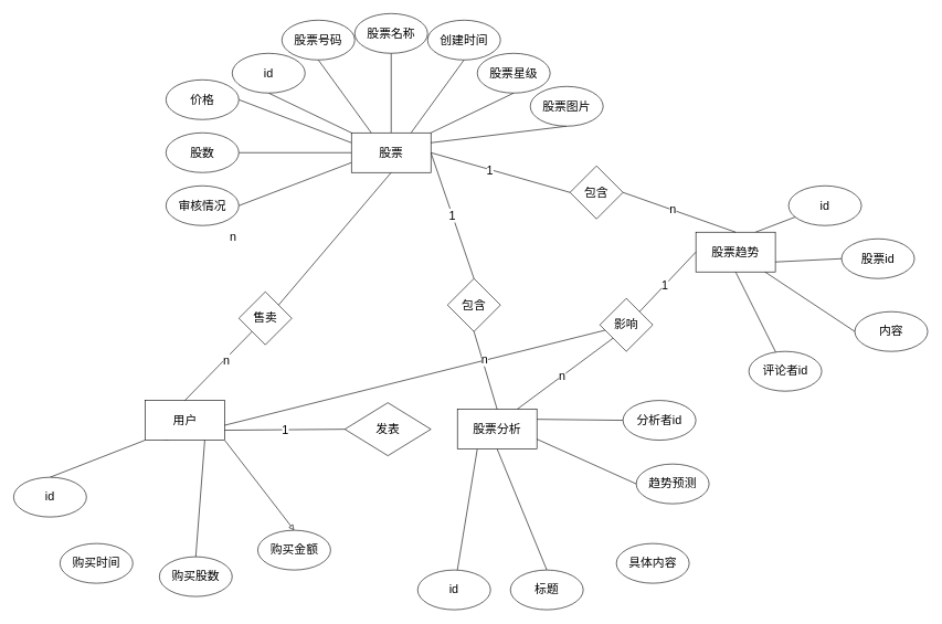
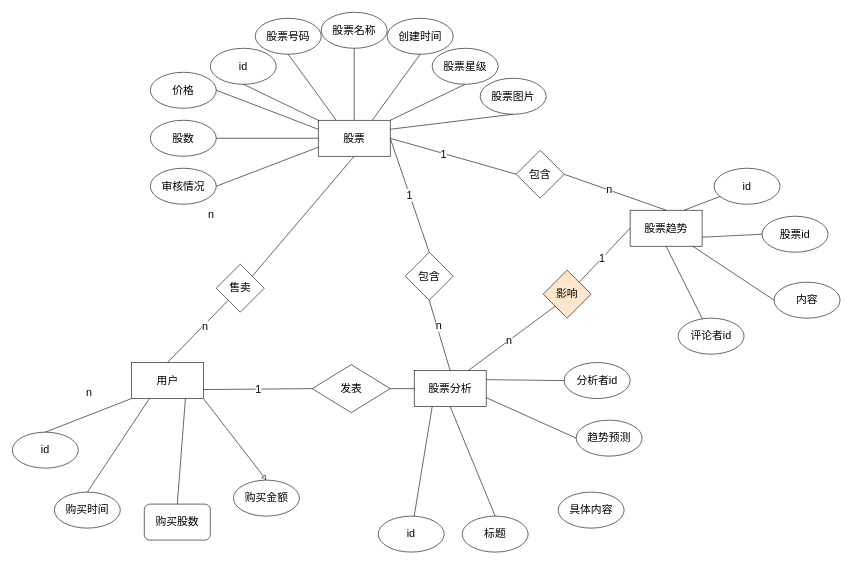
- <mxCell id="71" value="影响" style="rhombus;whiteSpace=wrap;html=1;fontSize=18;" vertex="1" parent="1"><mxGeometry x="905" y="450" width="80" height="80" as="geometry" /></mxCell>
+ <mxCell id="71" value="影响" style="rhombus;whiteSpace=wrap;html=1;fontSize=18;fillColor=#ffe6cc;" vertex="1" parent="1"><mxGeometry x="905" y="450" width="80" height="80" as="geometry" /></mxCell>
- <mxCell id="15" style="rounded=0;orthogonalLoop=1;jettySize=auto;html=1;exitX=0.25;exitY=1;exitDx=0;exitDy=0;endArrow=none;endFill=0;fontSize=18;" edge="1" parent="1" source="17" target="71"><mxGeometry relative="1" as="geometry" /></mxCell>
+ <mxCell id="15" style="rounded=0;orthogonalLoop=1;jettySize=auto;html=1;exitX=0.25;exitY=1;exitDx=0;exitDy=0;entryX=0.5;entryY=0;entryDx=0;entryDy=0;endArrow=none;endFill=0;fontSize=18;" edge="1" parent="1" source="17" target="26"><mxGeometry relative="1" as="geometry" /></mxCell>
+ <mxCell id="64" style="rounded=0;orthogonalLoop=1;jettySize=auto;html=1;exitX=1;exitY=0.5;exitDx=0;exitDy=0;entryX=0;entryY=0.5;entryDx=0;entryDy=0;fontSize=18;endArrow=none;endFill=0;" edge="1" parent="1" source="66" target="13"><mxGeometry relative="1" as="geometry" /></mxCell>
+ <mxCell id="65" value="n" style="edgeLabel;html=1;align=center;verticalAlign=middle;resizable=0;points=[];fontSize=18;" vertex="1" connectable="0" parent="64"><mxGeometry x="-0.049" relative="1" as="geometry"><mxPoint x="-522" y="6" as="offset" /></mxGeometry></mxCell>
- <mxCell id="31" value="购买股数" style="ellipse;whiteSpace=wrap;html=1;fontStyle=0;fontSize=18;" vertex="1" parent="1"><mxGeometry x="240" y="840" width="110" height="60" as="geometry" /></mxCell>
+ <mxCell id="31" value="购买股数" style="whiteSpace=wrap;html=1;fontStyle=0;fontSize=18;rounded=1;" vertex="1" parent="1"><mxGeometry x="240" y="840" width="110" height="60" as="geometry" /></mxCell>
